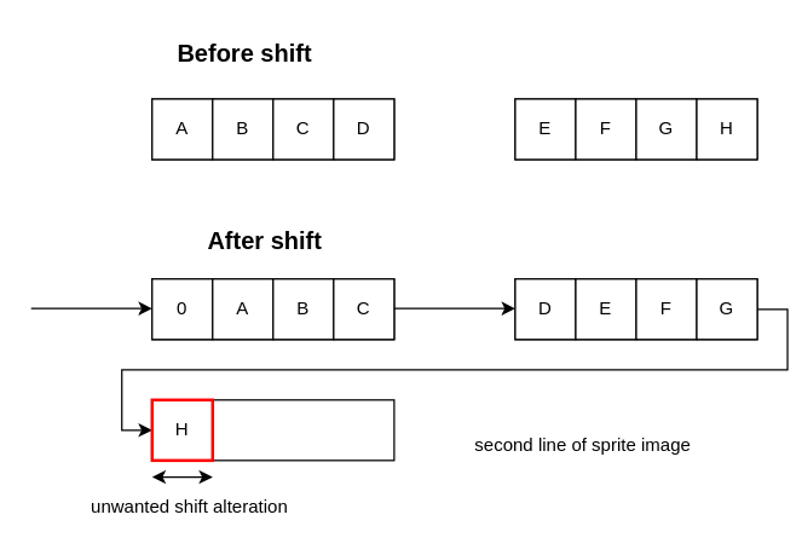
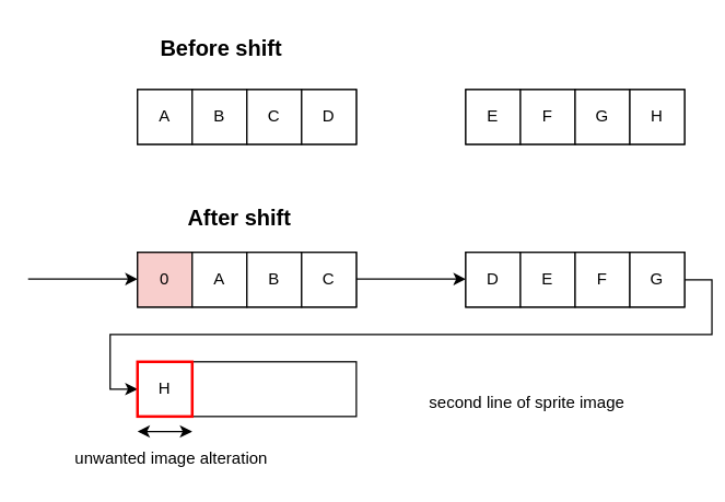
- <mxCell id="6" value="0" style="rounded=0;whiteSpace=wrap;html=1;" parent="1" vertex="1"><mxGeometry x="100" y="184" width="40" height="40" as="geometry" /></mxCell>
+ <mxCell id="6" value="0" style="rounded=0;whiteSpace=wrap;html=1;fillColor=#f8cecc;" parent="1" vertex="1"><mxGeometry x="100" y="184" width="40" height="40" as="geometry" /></mxCell>
- <mxCell id="30" value="unwanted shift alteration" style="text;html=1;align=center;verticalAlign=middle;whiteSpace=wrap;rounded=0;" parent="1" vertex="1"><mxGeometry x="40" y="325" width="170" height="20" as="geometry" /></mxCell>
+ <mxCell id="30" value="unwanted image alteration" style="text;html=1;align=center;verticalAlign=middle;whiteSpace=wrap;rounded=0;" parent="1" vertex="1"><mxGeometry x="40" y="325" width="170" height="20" as="geometry" /></mxCell>
